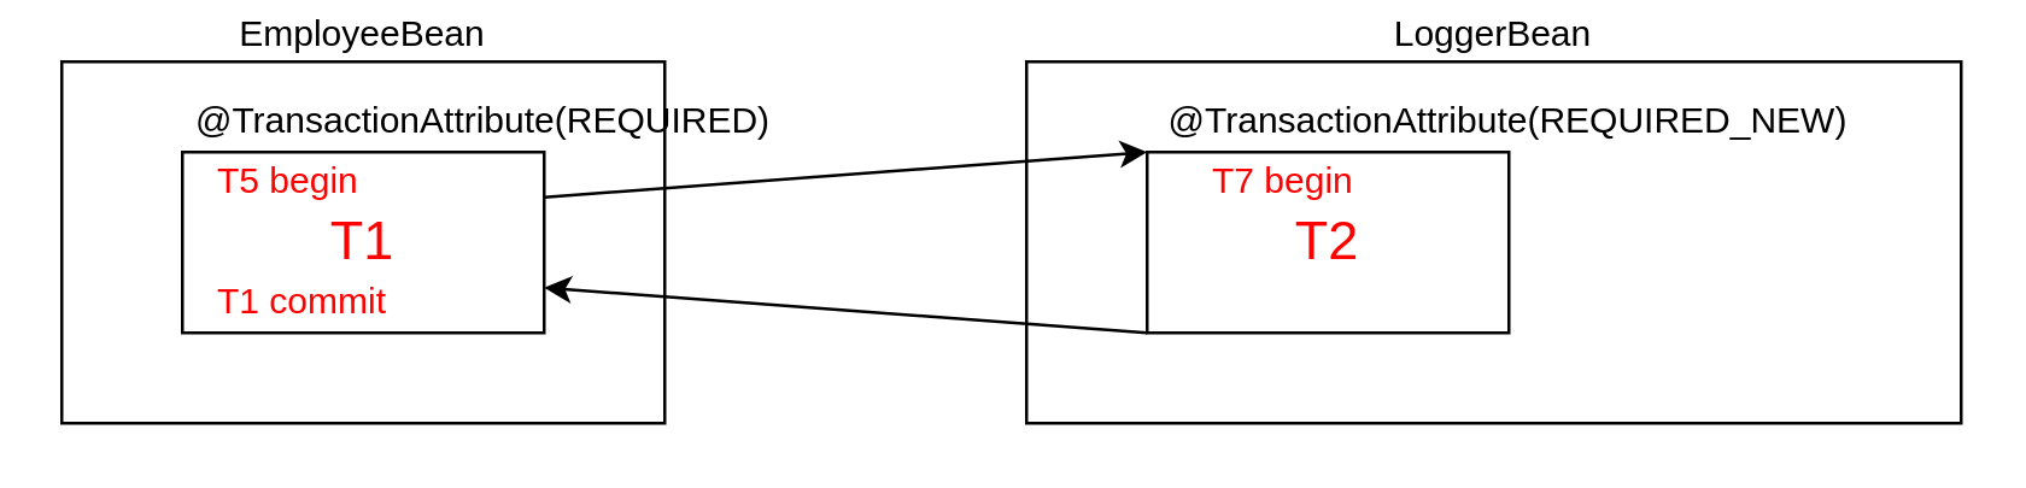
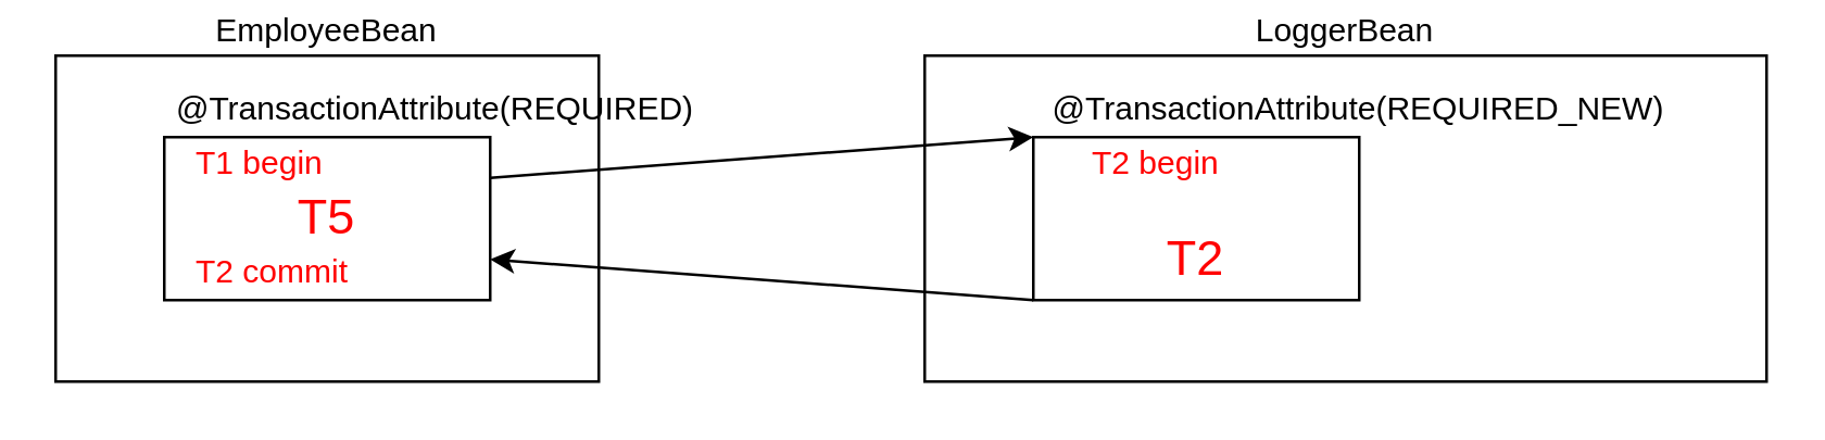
- <mxCell id="10" value="T5 begin" style="text;html=1;strokeColor=none;fillColor=none;align=left;verticalAlign=middle;whiteSpace=wrap;rounded=0;fontSize=12;fontColor=#FF0000;" vertex="1" parent="1"><mxGeometry x="70" y="50" width="70" height="20" as="geometry" /></mxCell>
+ <mxCell id="10" value="T1 begin" style="text;html=1;strokeColor=none;fillColor=none;align=left;verticalAlign=middle;whiteSpace=wrap;rounded=0;fontSize=12;fontColor=#FF0000;" vertex="1" parent="1"><mxGeometry x="70" y="50" width="70" height="20" as="geometry" /></mxCell>
- <mxCell id="11" value="T7 begin" style="text;html=1;strokeColor=none;fillColor=none;align=left;verticalAlign=middle;whiteSpace=wrap;rounded=0;fontSize=12;fontColor=#FF0000;" vertex="1" parent="1"><mxGeometry x="400" y="50" width="70" height="20" as="geometry" /></mxCell>
+ <mxCell id="11" value="T2 begin" style="text;html=1;strokeColor=none;fillColor=none;align=left;verticalAlign=middle;whiteSpace=wrap;rounded=0;fontSize=12;fontColor=#FF0000;" vertex="1" parent="1"><mxGeometry x="400" y="50" width="70" height="20" as="geometry" /></mxCell>
- <mxCell id="8" value="T1" style="text;html=1;strokeColor=none;fillColor=none;align=center;verticalAlign=middle;whiteSpace=wrap;rounded=0;fontSize=18;fontColor=#FF0000;" vertex="1" parent="1"><mxGeometry x="100" y="70" width="40" height="20" as="geometry" /></mxCell>
+ <mxCell id="8" value="T5" style="text;html=1;strokeColor=none;fillColor=none;align=center;verticalAlign=middle;whiteSpace=wrap;rounded=0;fontSize=18;fontColor=#FF0000;" vertex="1" parent="1"><mxGeometry x="100" y="70" width="40" height="20" as="geometry" /></mxCell>
- <mxCell id="9" value="T2" style="text;html=1;strokeColor=none;fillColor=none;align=center;verticalAlign=middle;whiteSpace=wrap;rounded=0;fontSize=18;fontColor=#FF0000;" vertex="1" parent="1"><mxGeometry x="420" y="70" width="40" height="20" as="geometry" /></mxCell>
+ <mxCell id="9" value="T2" style="text;html=1;strokeColor=none;fillColor=none;align=center;verticalAlign=middle;whiteSpace=wrap;rounded=0;fontSize=18;fontColor=#FF0000;" vertex="1" parent="1"><mxGeometry x="420" y="85" width="40" height="20" as="geometry" /></mxCell>
- <mxCell id="12" value="T1 commit" style="text;html=1;strokeColor=none;fillColor=none;align=left;verticalAlign=middle;whiteSpace=wrap;rounded=0;fontSize=12;fontColor=#FF0000;" vertex="1" parent="1"><mxGeometry x="70" y="90" width="70" height="20" as="geometry" /></mxCell>
+ <mxCell id="12" value="T2 commit" style="text;html=1;strokeColor=none;fillColor=none;align=left;verticalAlign=middle;whiteSpace=wrap;rounded=0;fontSize=12;fontColor=#FF0000;" vertex="1" parent="1"><mxGeometry x="70" y="90" width="70" height="20" as="geometry" /></mxCell>
